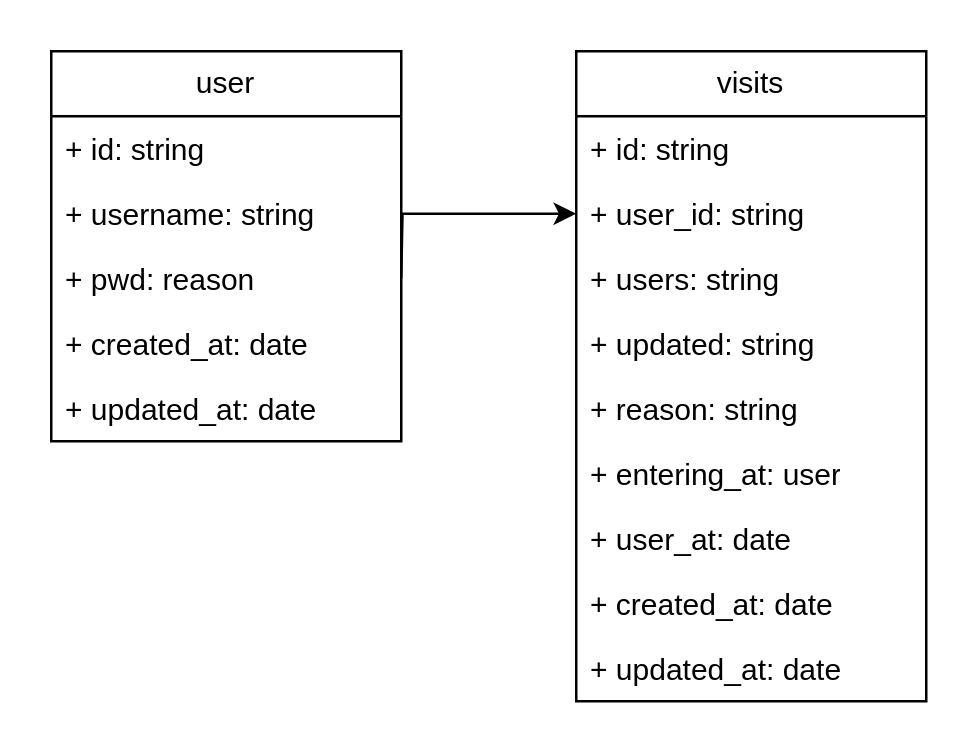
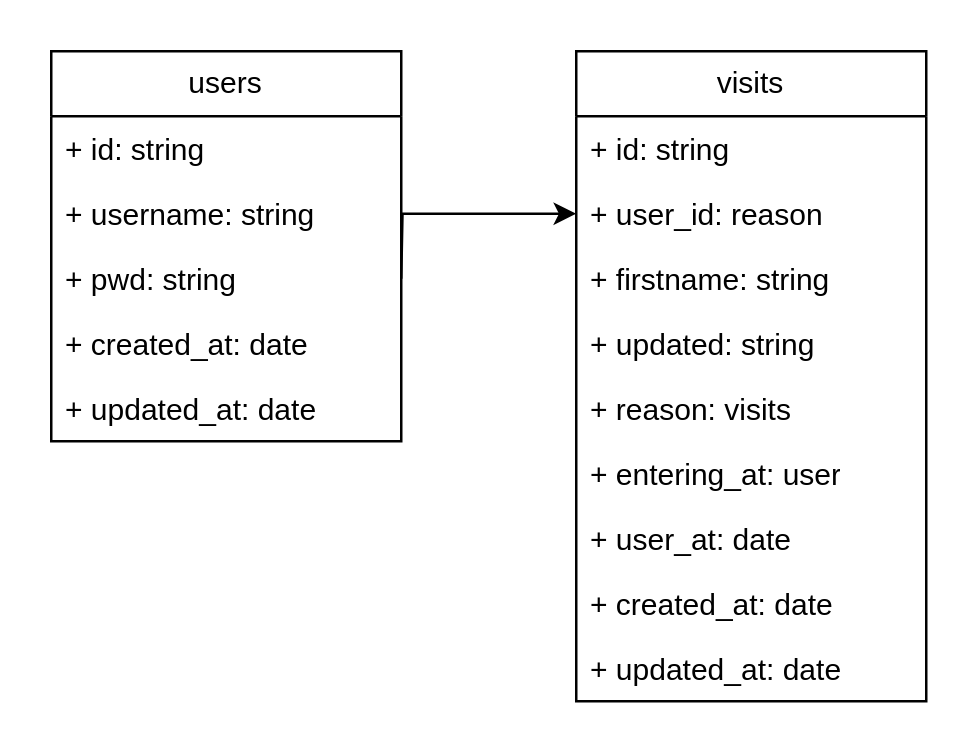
- <mxCell id="2" value="user" style="swimlane;fontStyle=0;childLayout=stackLayout;horizontal=1;startSize=26;fillColor=none;horizontalStack=0;resizeParent=1;resizeParentMax=0;resizeLast=0;collapsible=1;marginBottom=0;whiteSpace=wrap;html=1;" vertex="1" parent="1"><mxGeometry x="20" y="20" width="140" height="156" as="geometry" /></mxCell>
+ <mxCell id="2" value="users" style="swimlane;fontStyle=0;childLayout=stackLayout;horizontal=1;startSize=26;fillColor=none;horizontalStack=0;resizeParent=1;resizeParentMax=0;resizeLast=0;collapsible=1;marginBottom=0;whiteSpace=wrap;html=1;" vertex="1" parent="1"><mxGeometry x="20" y="20" width="140" height="156" as="geometry" /></mxCell>
- <mxCell id="10" value="+ user_id: string" style="text;strokeColor=none;fillColor=none;align=left;verticalAlign=top;spacingLeft=4;spacingRight=4;overflow=hidden;rotatable=0;points=[[0,0.5],[1,0.5]];portConstraint=eastwest;whiteSpace=wrap;html=1;" vertex="1" parent="8"><mxGeometry y="52" width="140" height="26" as="geometry" /></mxCell>
+ <mxCell id="10" value="+ user_id: reason" style="text;strokeColor=none;fillColor=none;align=left;verticalAlign=top;spacingLeft=4;spacingRight=4;overflow=hidden;rotatable=0;points=[[0,0.5],[1,0.5]];portConstraint=eastwest;whiteSpace=wrap;html=1;" vertex="1" parent="8"><mxGeometry y="52" width="140" height="26" as="geometry" /></mxCell>
- <mxCell id="5" value="+ pwd: reason" style="text;strokeColor=none;fillColor=none;align=left;verticalAlign=top;spacingLeft=4;spacingRight=4;overflow=hidden;rotatable=0;points=[[0,0.5],[1,0.5]];portConstraint=eastwest;whiteSpace=wrap;html=1;" vertex="1" parent="2"><mxGeometry y="78" width="140" height="26" as="geometry" /></mxCell>
+ <mxCell id="5" value="+ pwd: string" style="text;strokeColor=none;fillColor=none;align=left;verticalAlign=top;spacingLeft=4;spacingRight=4;overflow=hidden;rotatable=0;points=[[0,0.5],[1,0.5]];portConstraint=eastwest;whiteSpace=wrap;html=1;" vertex="1" parent="2"><mxGeometry y="78" width="140" height="26" as="geometry" /></mxCell>
- <mxCell id="11" value="+ users: string" style="text;strokeColor=none;fillColor=none;align=left;verticalAlign=top;spacingLeft=4;spacingRight=4;overflow=hidden;rotatable=0;points=[[0,0.5],[1,0.5]];portConstraint=eastwest;whiteSpace=wrap;html=1;" vertex="1" parent="8"><mxGeometry y="78" width="140" height="26" as="geometry" /></mxCell>
+ <mxCell id="11" value="+ firstname: string" style="text;strokeColor=none;fillColor=none;align=left;verticalAlign=top;spacingLeft=4;spacingRight=4;overflow=hidden;rotatable=0;points=[[0,0.5],[1,0.5]];portConstraint=eastwest;whiteSpace=wrap;html=1;" vertex="1" parent="8"><mxGeometry y="78" width="140" height="26" as="geometry" /></mxCell>
- <mxCell id="13" value="+ reason: string" style="text;strokeColor=none;fillColor=none;align=left;verticalAlign=top;spacingLeft=4;spacingRight=4;overflow=hidden;rotatable=0;points=[[0,0.5],[1,0.5]];portConstraint=eastwest;whiteSpace=wrap;html=1;" vertex="1" parent="8"><mxGeometry y="130" width="140" height="26" as="geometry" /></mxCell>
+ <mxCell id="13" value="+ reason: visits" style="text;strokeColor=none;fillColor=none;align=left;verticalAlign=top;spacingLeft=4;spacingRight=4;overflow=hidden;rotatable=0;points=[[0,0.5],[1,0.5]];portConstraint=eastwest;whiteSpace=wrap;html=1;" vertex="1" parent="8"><mxGeometry y="130" width="140" height="26" as="geometry" /></mxCell>
